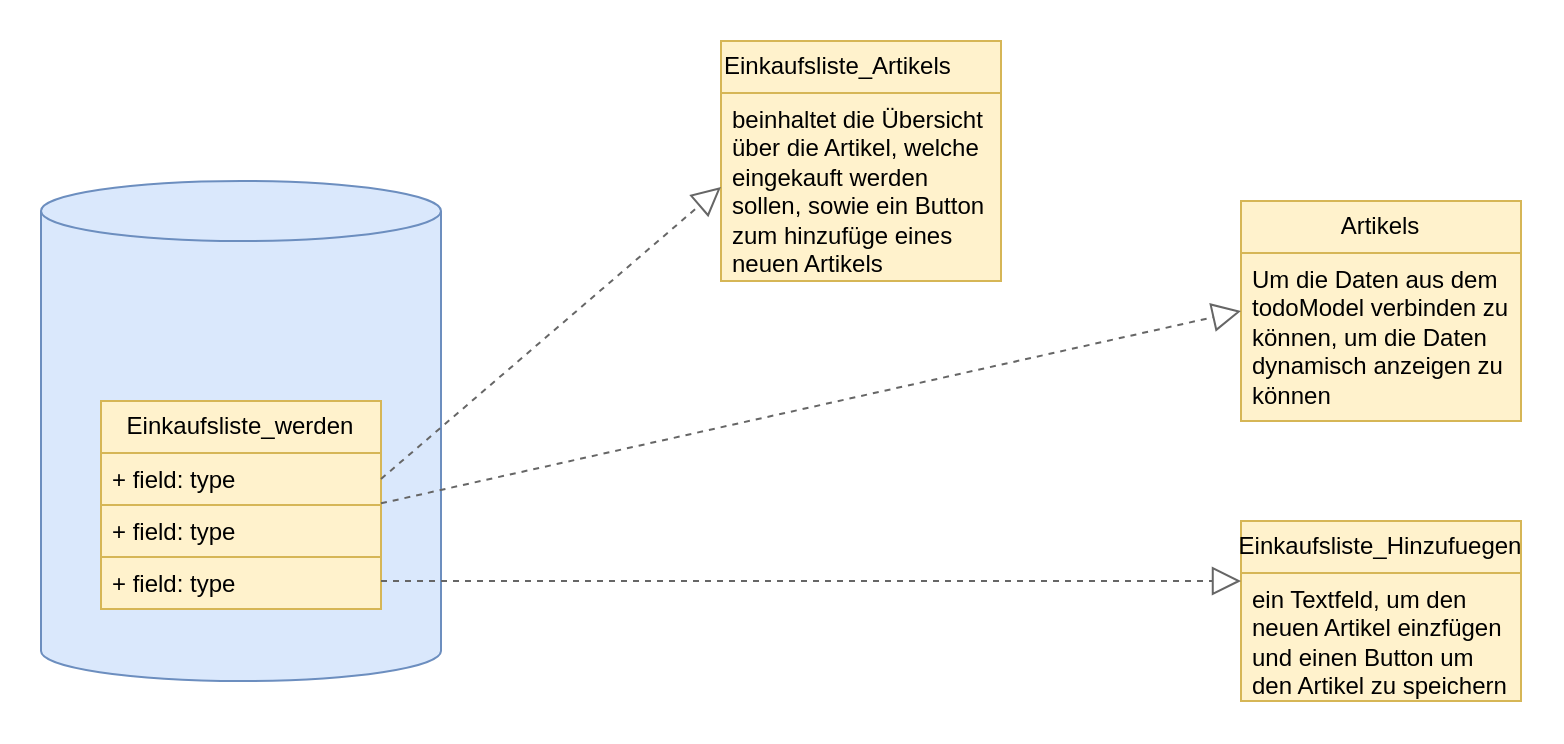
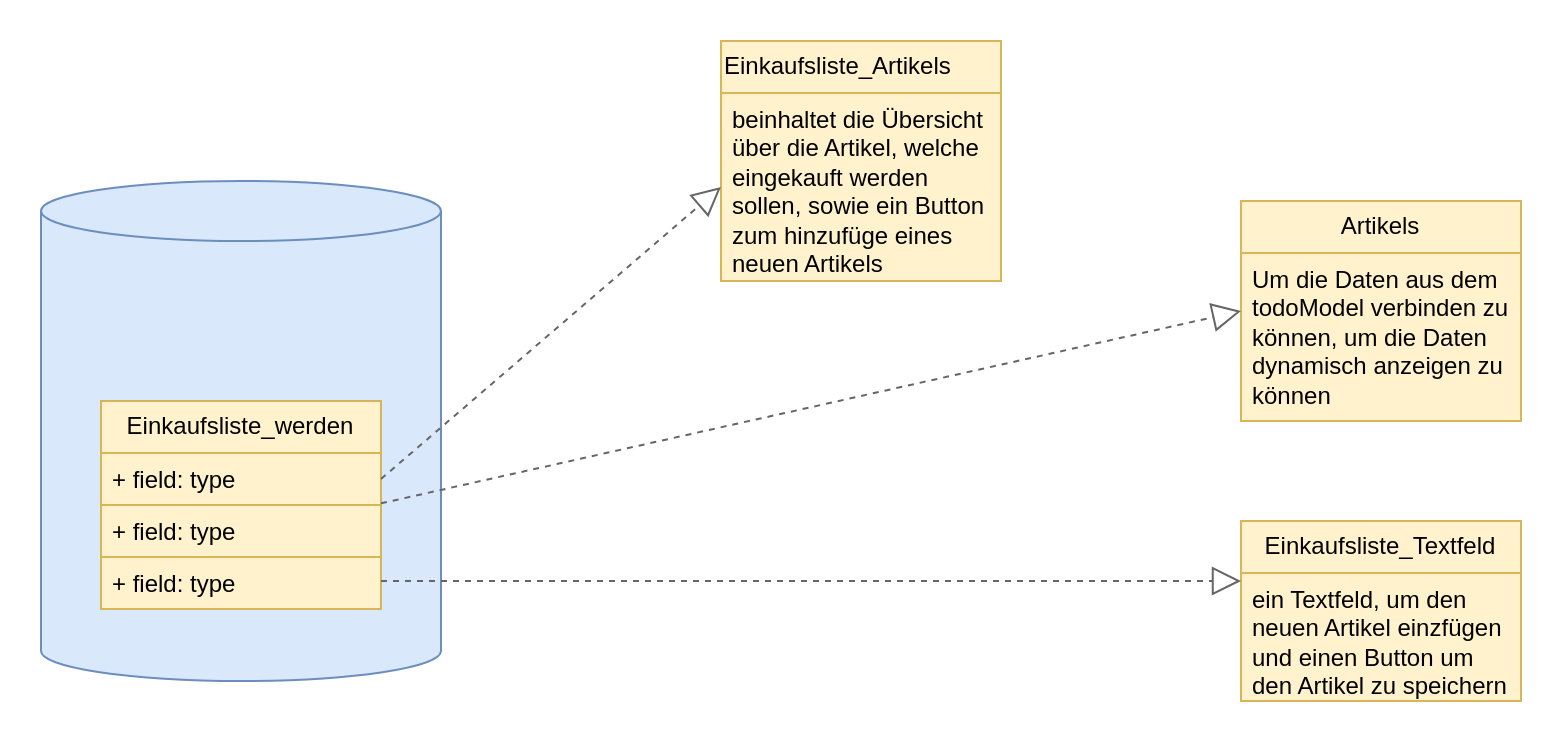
- <mxCell id="5" value="Einkaufsliste_Hinzufuegen" style="swimlane;fontStyle=0;childLayout=stackLayout;horizontal=1;startSize=26;fillColor=#fff2cc;horizontalStack=0;resizeParent=1;resizeParentMax=0;resizeLast=0;collapsible=1;marginBottom=0;whiteSpace=wrap;html=1;strokeColor=#d6b656;" vertex="1" parent="1"><mxGeometry x="620" y="260" width="140" height="90" as="geometry" /></mxCell>
+ <mxCell id="5" value="Einkaufsliste_Textfeld" style="swimlane;fontStyle=0;childLayout=stackLayout;horizontal=1;startSize=26;fillColor=#fff2cc;horizontalStack=0;resizeParent=1;resizeParentMax=0;resizeLast=0;collapsible=1;marginBottom=0;whiteSpace=wrap;html=1;strokeColor=#d6b656;" vertex="1" parent="1"><mxGeometry x="620" y="260" width="140" height="90" as="geometry" /></mxCell>
